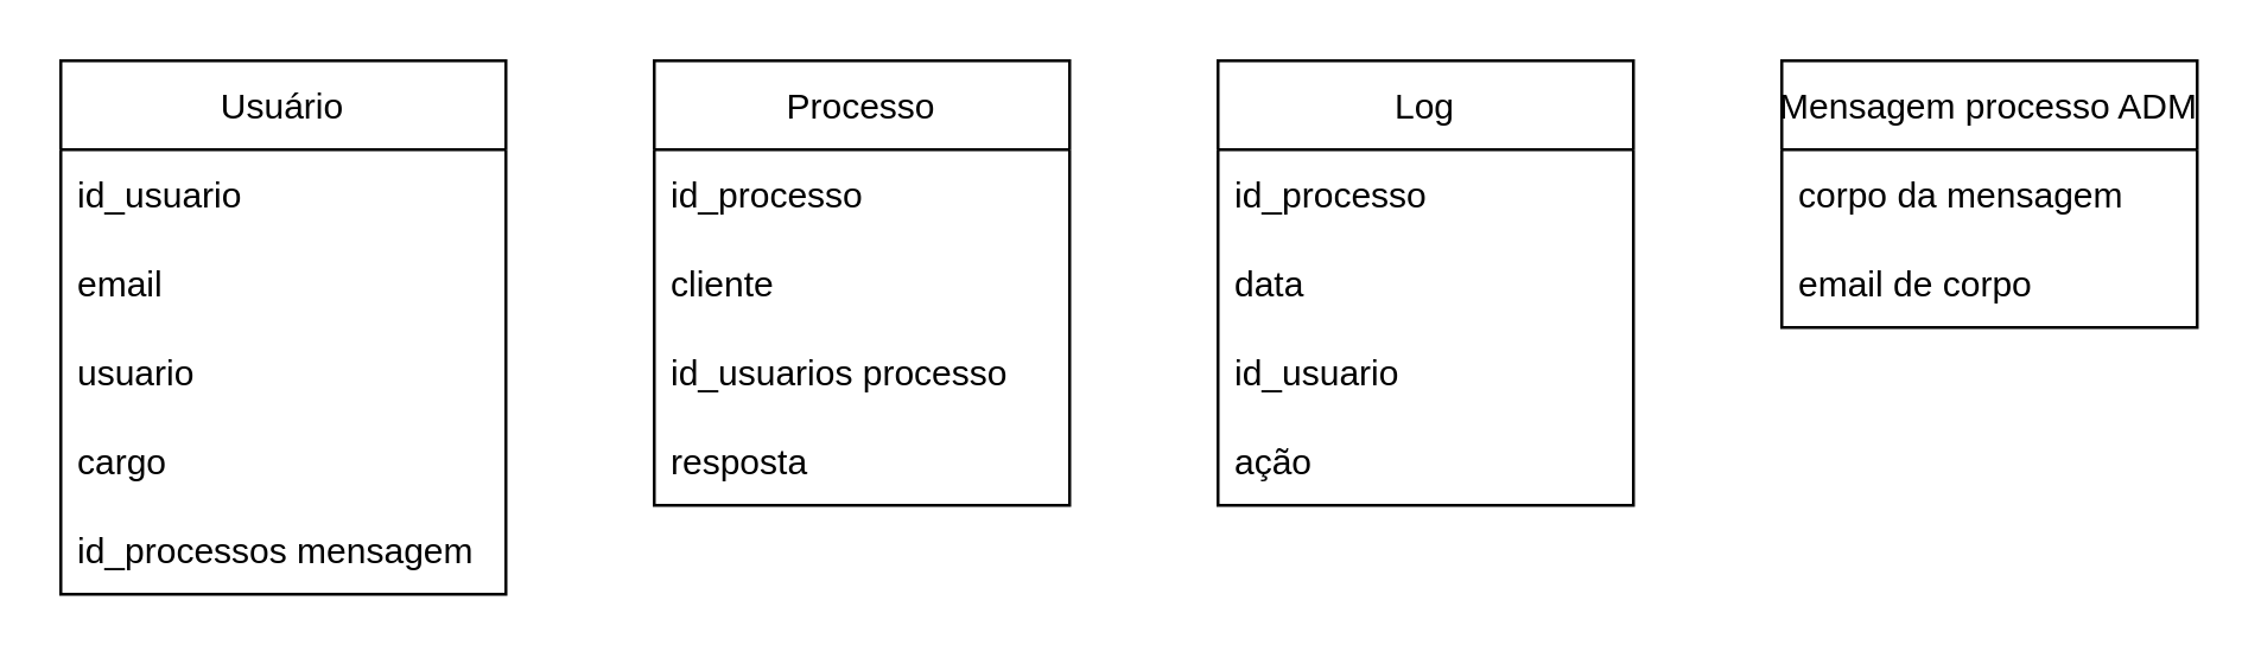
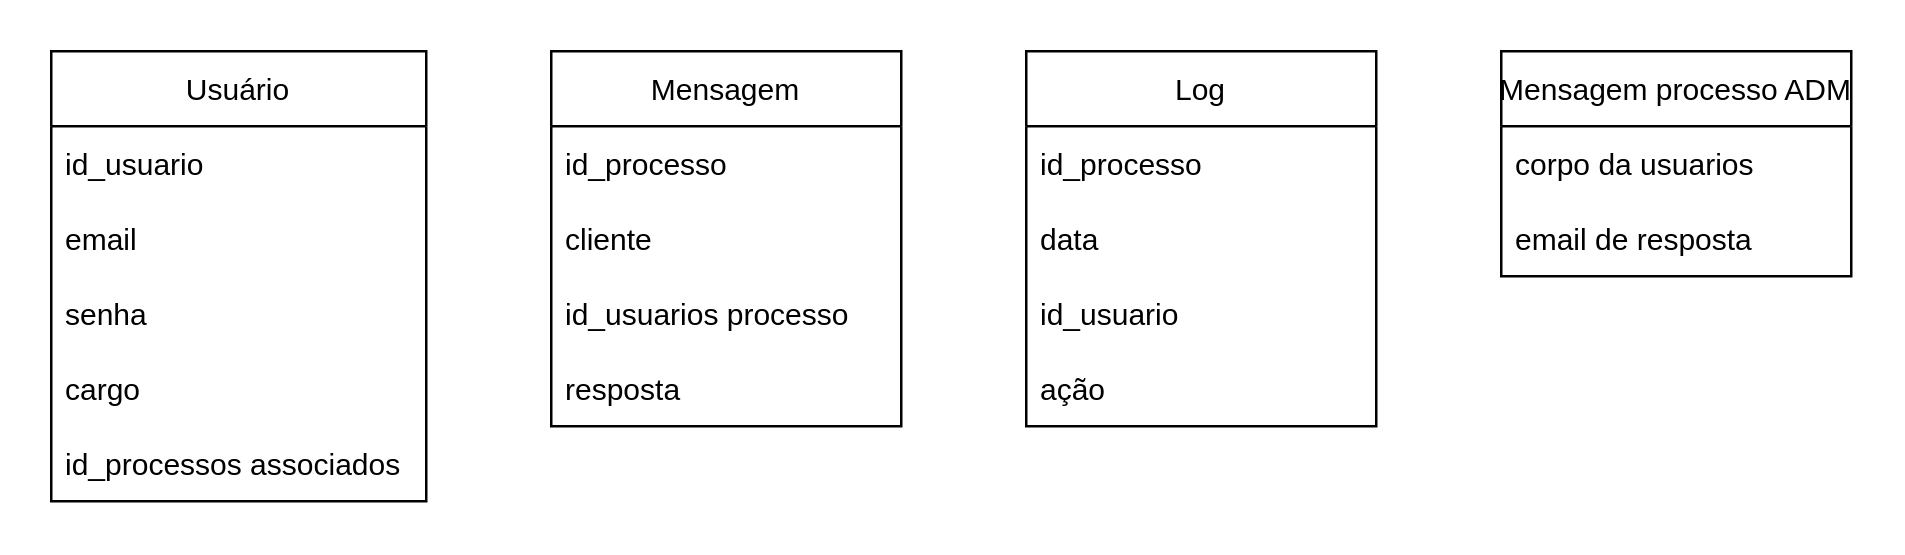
- <mxCell id="8" value="Processo" style="swimlane;fontStyle=0;childLayout=stackLayout;horizontal=1;startSize=30;horizontalStack=0;resizeParent=1;resizeParentMax=0;resizeLast=0;collapsible=1;marginBottom=0;" vertex="1" parent="1"><mxGeometry x="220" y="20" width="140" height="150" as="geometry" /></mxCell>
+ <mxCell id="8" value="Mensagem" style="swimlane;fontStyle=0;childLayout=stackLayout;horizontal=1;startSize=30;horizontalStack=0;resizeParent=1;resizeParentMax=0;resizeLast=0;collapsible=1;marginBottom=0;" vertex="1" parent="1"><mxGeometry x="220" y="20" width="140" height="150" as="geometry" /></mxCell>
- <mxCell id="19" value="corpo da mensagem" style="text;strokeColor=none;fillColor=none;align=left;verticalAlign=middle;spacingLeft=4;spacingRight=4;overflow=hidden;points=[[0,0.5],[1,0.5]];portConstraint=eastwest;rotatable=0;" vertex="1" parent="18"><mxGeometry y="30" width="140" height="30" as="geometry" /></mxCell>
+ <mxCell id="19" value="corpo da usuarios" style="text;strokeColor=none;fillColor=none;align=left;verticalAlign=middle;spacingLeft=4;spacingRight=4;overflow=hidden;points=[[0,0.5],[1,0.5]];portConstraint=eastwest;rotatable=0;" vertex="1" parent="18"><mxGeometry y="30" width="140" height="30" as="geometry" /></mxCell>
- <mxCell id="20" value="email de corpo" style="text;strokeColor=none;fillColor=none;align=left;verticalAlign=middle;spacingLeft=4;spacingRight=4;overflow=hidden;points=[[0,0.5],[1,0.5]];portConstraint=eastwest;rotatable=0;" vertex="1" parent="18"><mxGeometry y="60" width="140" height="30" as="geometry" /></mxCell>
+ <mxCell id="20" value="email de resposta" style="text;strokeColor=none;fillColor=none;align=left;verticalAlign=middle;spacingLeft=4;spacingRight=4;overflow=hidden;points=[[0,0.5],[1,0.5]];portConstraint=eastwest;rotatable=0;" vertex="1" parent="18"><mxGeometry y="60" width="140" height="30" as="geometry" /></mxCell>
- <mxCell id="5" value="usuario" style="text;strokeColor=none;fillColor=none;align=left;verticalAlign=middle;spacingLeft=4;spacingRight=4;overflow=hidden;points=[[0,0.5],[1,0.5]];portConstraint=eastwest;rotatable=0;" vertex="1" parent="2"><mxGeometry y="90" width="150" height="30" as="geometry" /></mxCell>
+ <mxCell id="5" value="senha" style="text;strokeColor=none;fillColor=none;align=left;verticalAlign=middle;spacingLeft=4;spacingRight=4;overflow=hidden;points=[[0,0.5],[1,0.5]];portConstraint=eastwest;rotatable=0;" vertex="1" parent="2"><mxGeometry y="90" width="150" height="30" as="geometry" /></mxCell>
- <mxCell id="7" value="id_processos mensagem" style="text;strokeColor=none;fillColor=none;align=left;verticalAlign=middle;spacingLeft=4;spacingRight=4;overflow=hidden;points=[[0,0.5],[1,0.5]];portConstraint=eastwest;rotatable=0;" vertex="1" parent="2"><mxGeometry y="150" width="150" height="30" as="geometry" /></mxCell>
+ <mxCell id="7" value="id_processos associados" style="text;strokeColor=none;fillColor=none;align=left;verticalAlign=middle;spacingLeft=4;spacingRight=4;overflow=hidden;points=[[0,0.5],[1,0.5]];portConstraint=eastwest;rotatable=0;" vertex="1" parent="2"><mxGeometry y="150" width="150" height="30" as="geometry" /></mxCell>
